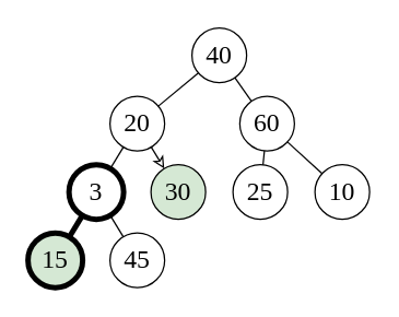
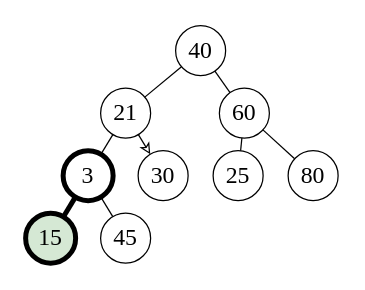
- <mxCell id="7" value="20" style="ellipse;whiteSpace=wrap;html=1;fontFamily=Times New Roman;fontSize=19;" vertex="1" parent="1"><mxGeometry x="80" y="70" width="40" height="40" as="geometry" /></mxCell>
+ <mxCell id="7" value="21" style="ellipse;whiteSpace=wrap;html=1;fontFamily=Times New Roman;fontSize=19;" vertex="1" parent="1"><mxGeometry x="80" y="70" width="40" height="40" as="geometry" /></mxCell>
- <mxCell id="13" value="30" style="ellipse;whiteSpace=wrap;html=1;fontFamily=Times New Roman;fontSize=19;fillColor=#d5e8d4;" vertex="1" parent="1"><mxGeometry x="110" y="120" width="40" height="40" as="geometry" /></mxCell>
+ <mxCell id="13" value="30" style="ellipse;whiteSpace=wrap;html=1;fontFamily=Times New Roman;fontSize=19;" vertex="1" parent="1"><mxGeometry x="110" y="120" width="40" height="40" as="geometry" /></mxCell>
- <mxCell id="15" value="10" style="ellipse;whiteSpace=wrap;html=1;fontFamily=Times New Roman;fontSize=19;" vertex="1" parent="1"><mxGeometry x="230" y="120" width="40" height="40" as="geometry" /></mxCell>
+ <mxCell id="15" value="80" style="ellipse;whiteSpace=wrap;html=1;fontFamily=Times New Roman;fontSize=19;" vertex="1" parent="1"><mxGeometry x="230" y="120" width="40" height="40" as="geometry" /></mxCell>
